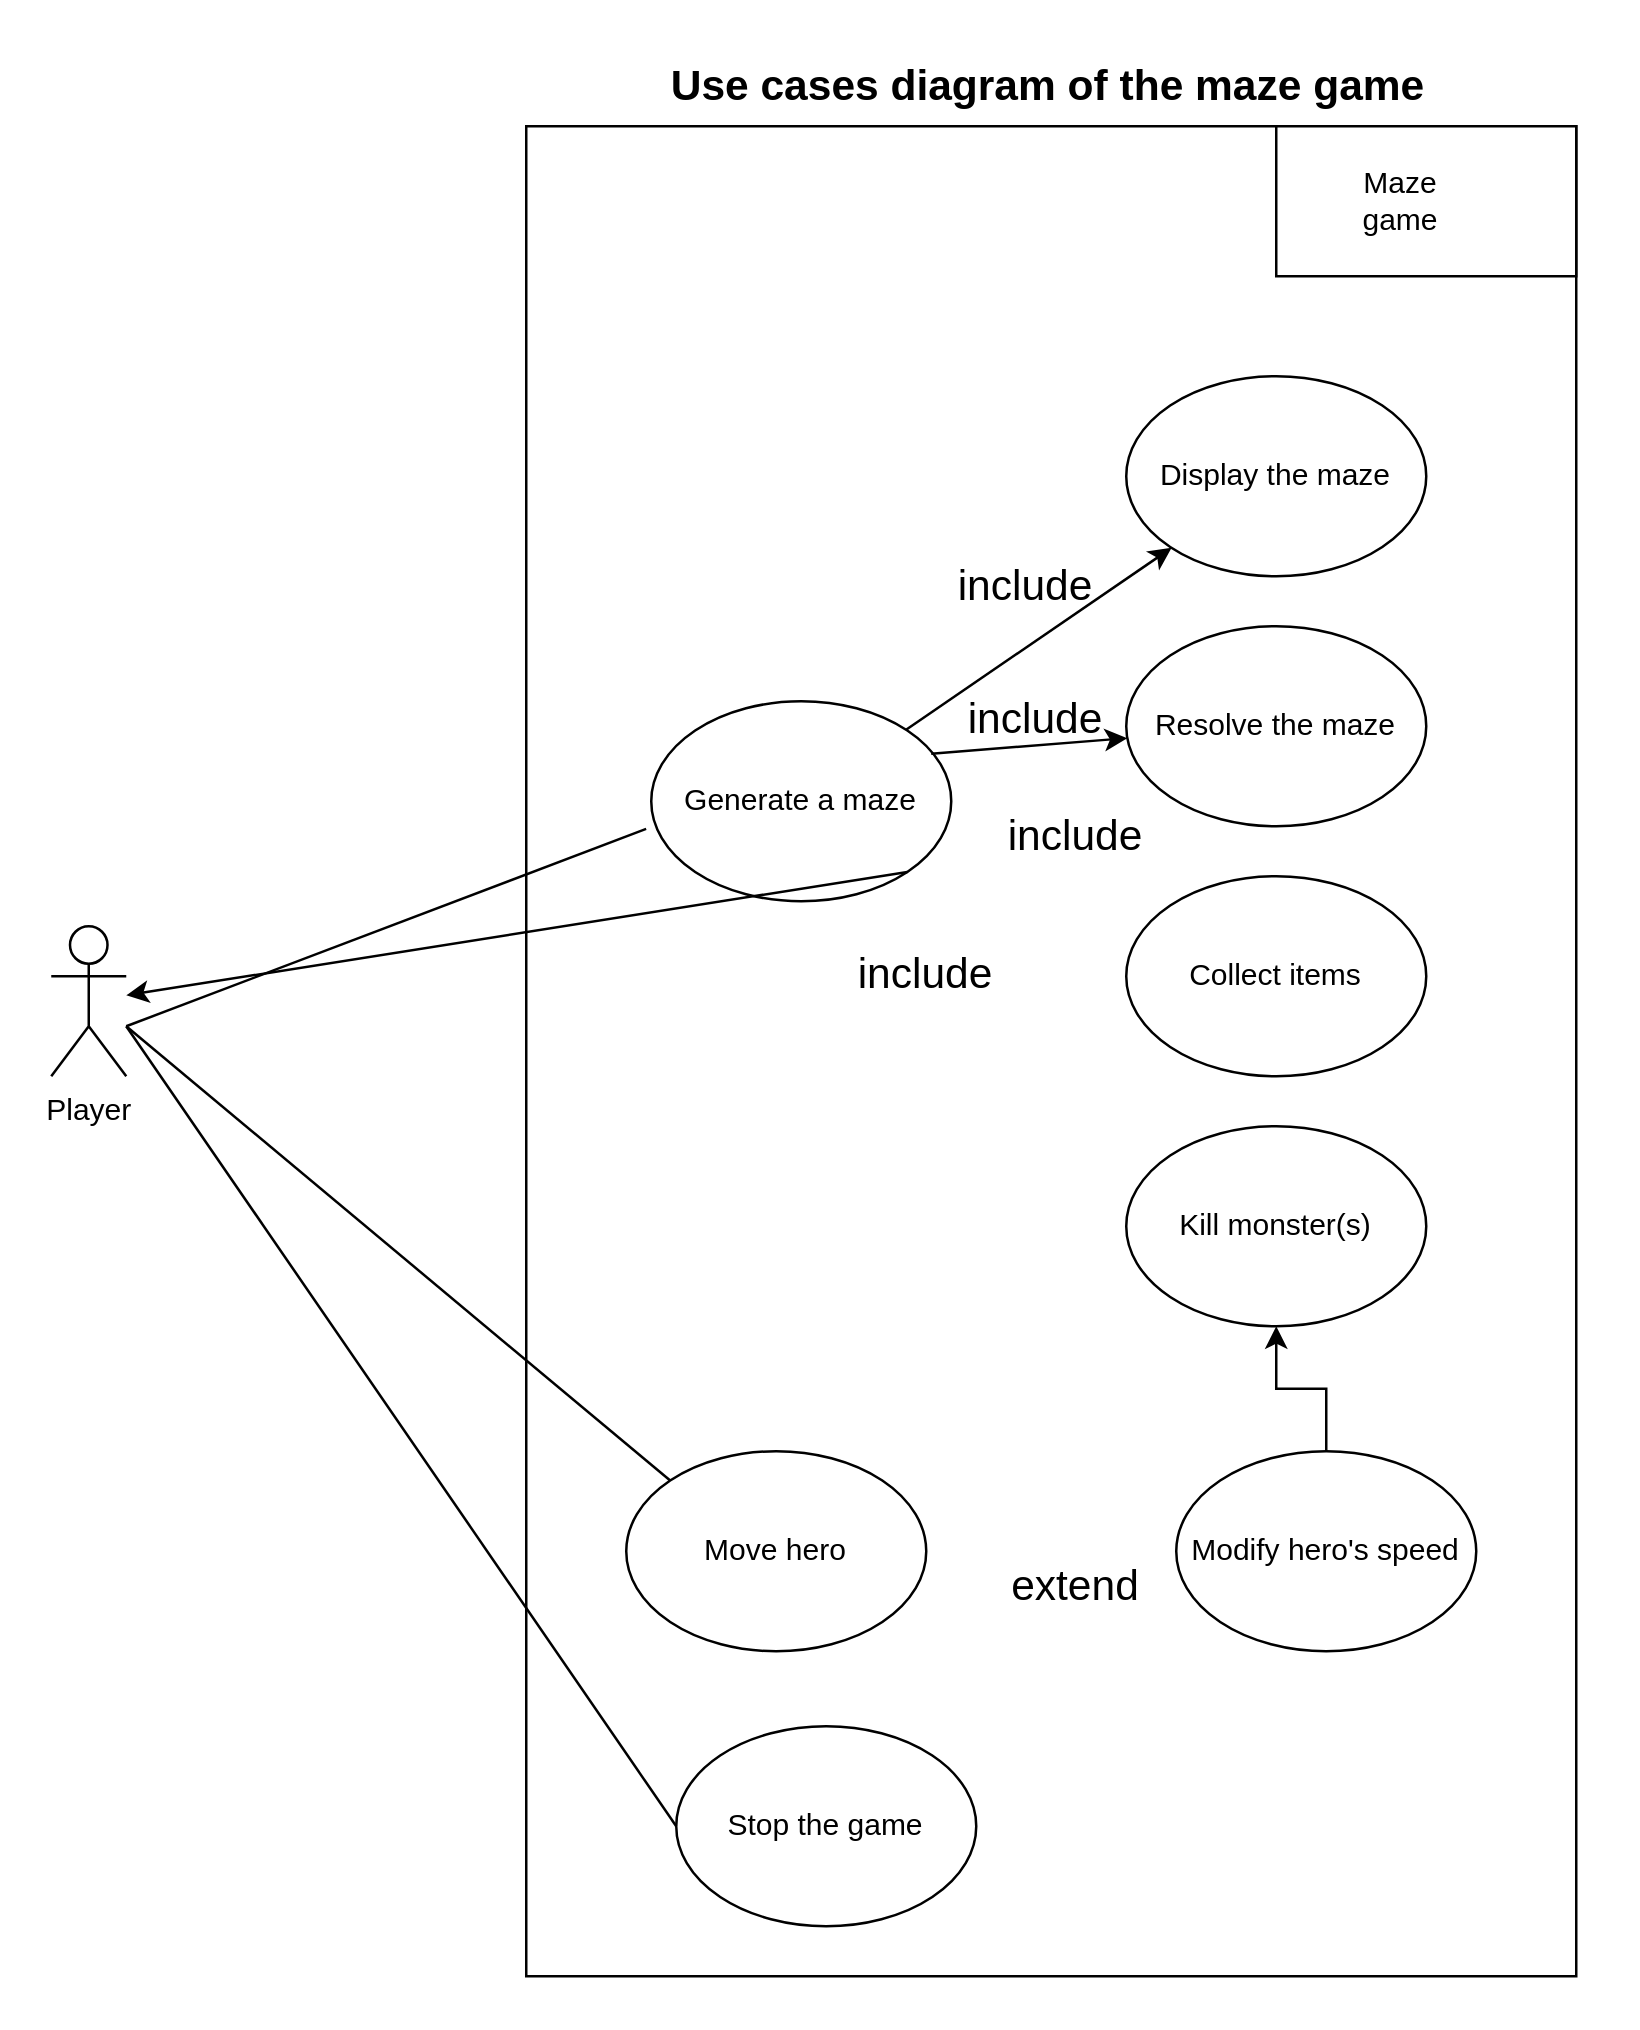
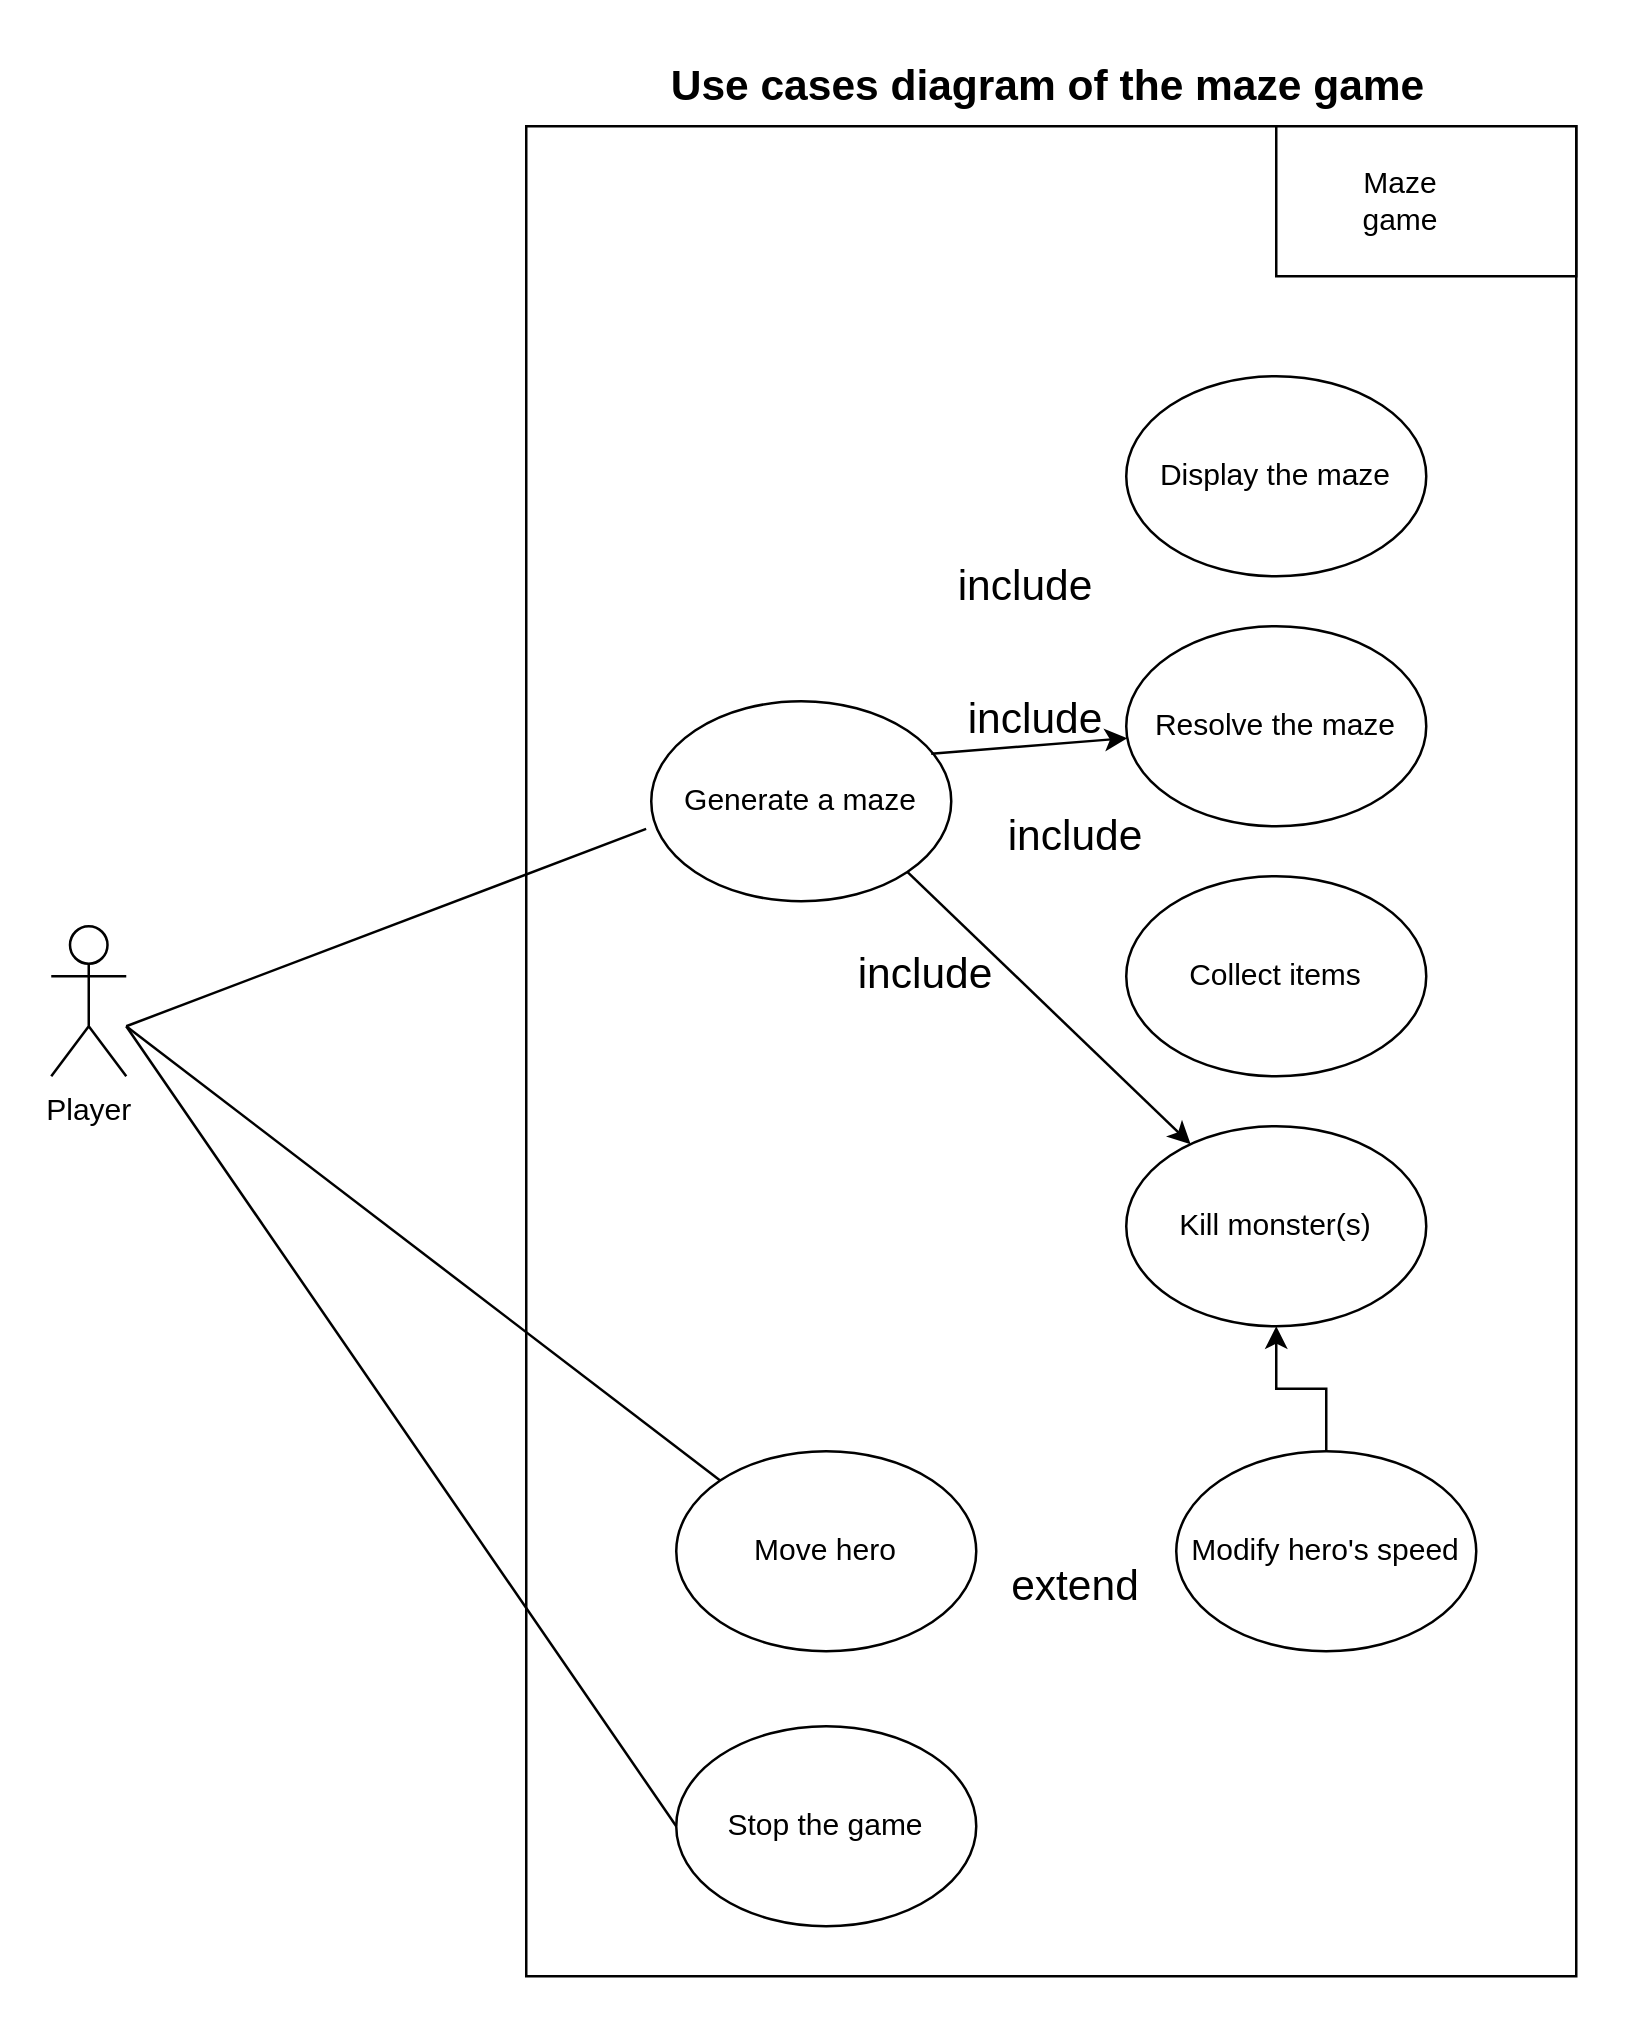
- <mxCell id="19" value="" style="endArrow=classic;html=1;rounded=0;fontSize=17;" parent="1" source="6" target="7" edge="1"><mxGeometry width="50" height="50" relative="1" as="geometry"><mxPoint x="344" y="280" as="sourcePoint" /><mxPoint x="394" y="230" as="targetPoint" /></mxGeometry></mxCell>
- <mxCell id="21" value="" style="endArrow=classic;html=1;rounded=0;fontSize=17;exitX=1;exitY=1;exitDx=0;exitDy=0;" parent="1" source="6" target="3" edge="1"><mxGeometry width="50" height="50" relative="1" as="geometry"><mxPoint x="366" y="340" as="sourcePoint" /><mxPoint x="450" y="392" as="targetPoint" /></mxGeometry></mxCell>
+ <mxCell id="21" value="" style="endArrow=classic;html=1;rounded=0;fontSize=17;exitX=1;exitY=1;exitDx=0;exitDy=0;" parent="1" source="6" target="12" edge="1"><mxGeometry width="50" height="50" relative="1" as="geometry"><mxPoint x="366" y="340" as="sourcePoint" /><mxPoint x="450" y="392" as="targetPoint" /></mxGeometry></mxCell>
- <mxCell id="13" value="Move hero" style="ellipse;whiteSpace=wrap;html=1;" parent="1" vertex="1"><mxGeometry x="250" y="580" width="120" height="80" as="geometry" /></mxCell>
+ <mxCell id="13" value="Move hero" style="ellipse;whiteSpace=wrap;html=1;" parent="1" vertex="1"><mxGeometry x="270" y="580" width="120" height="80" as="geometry" /></mxCell>
